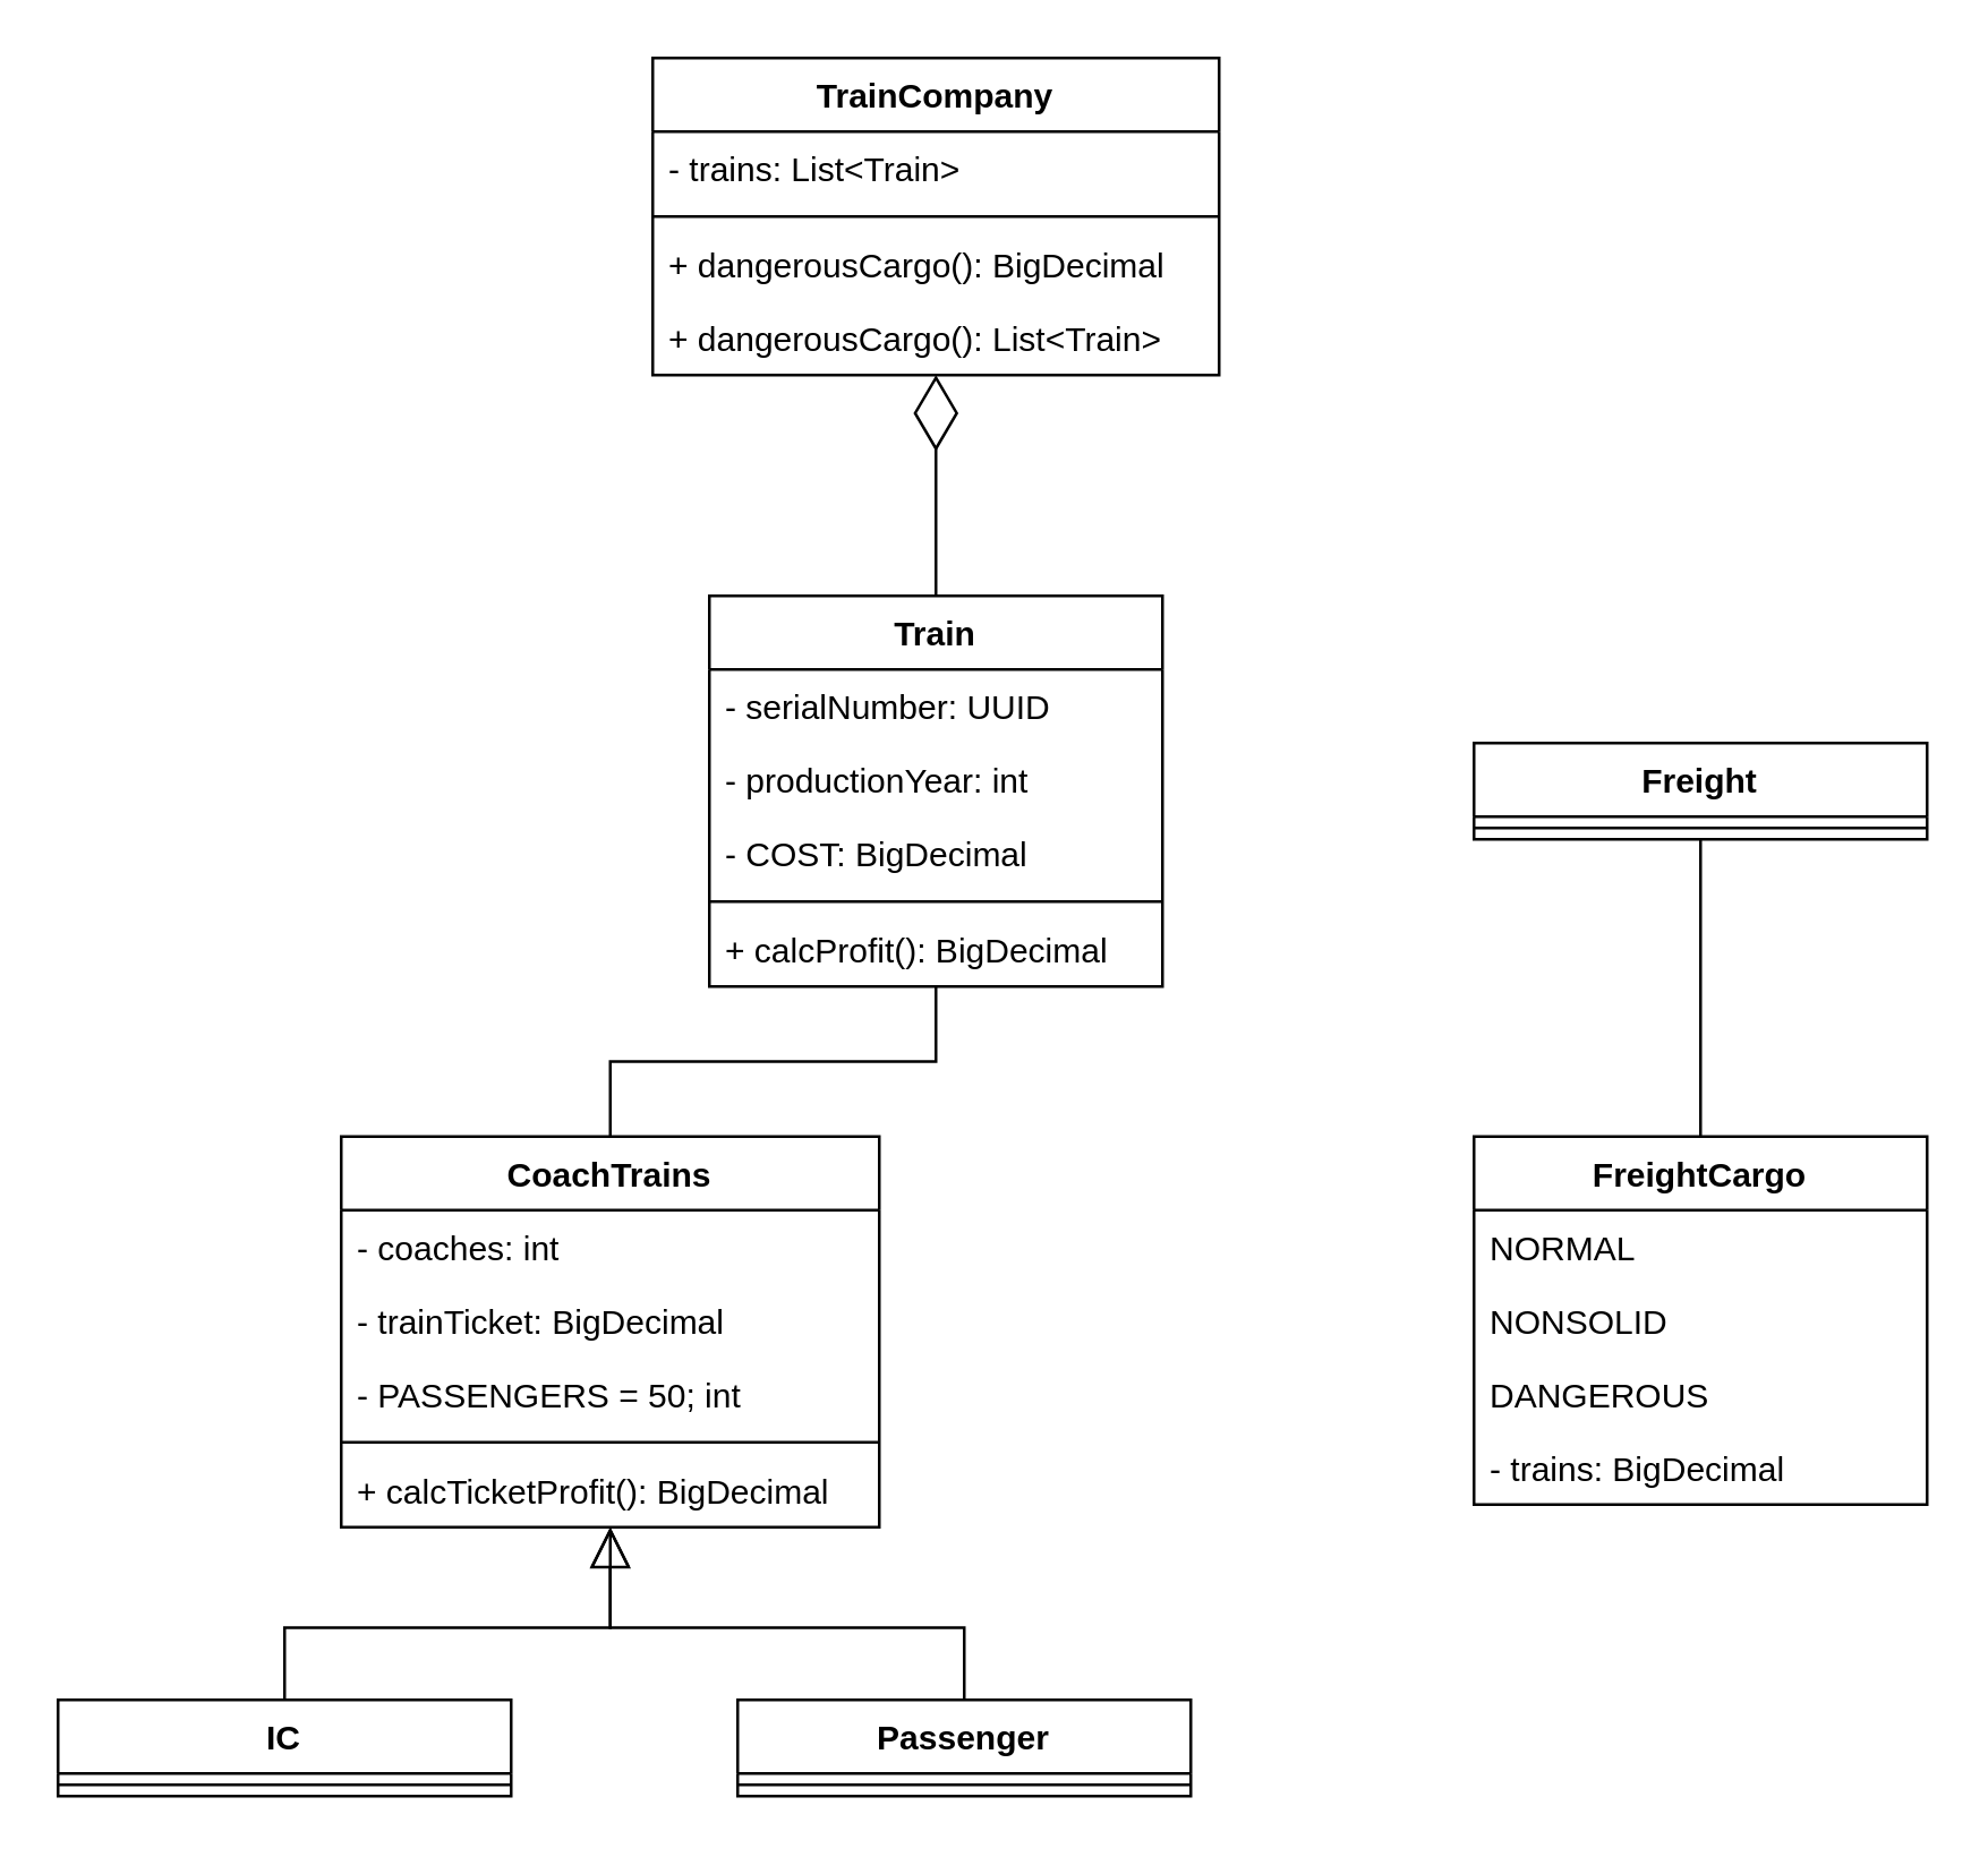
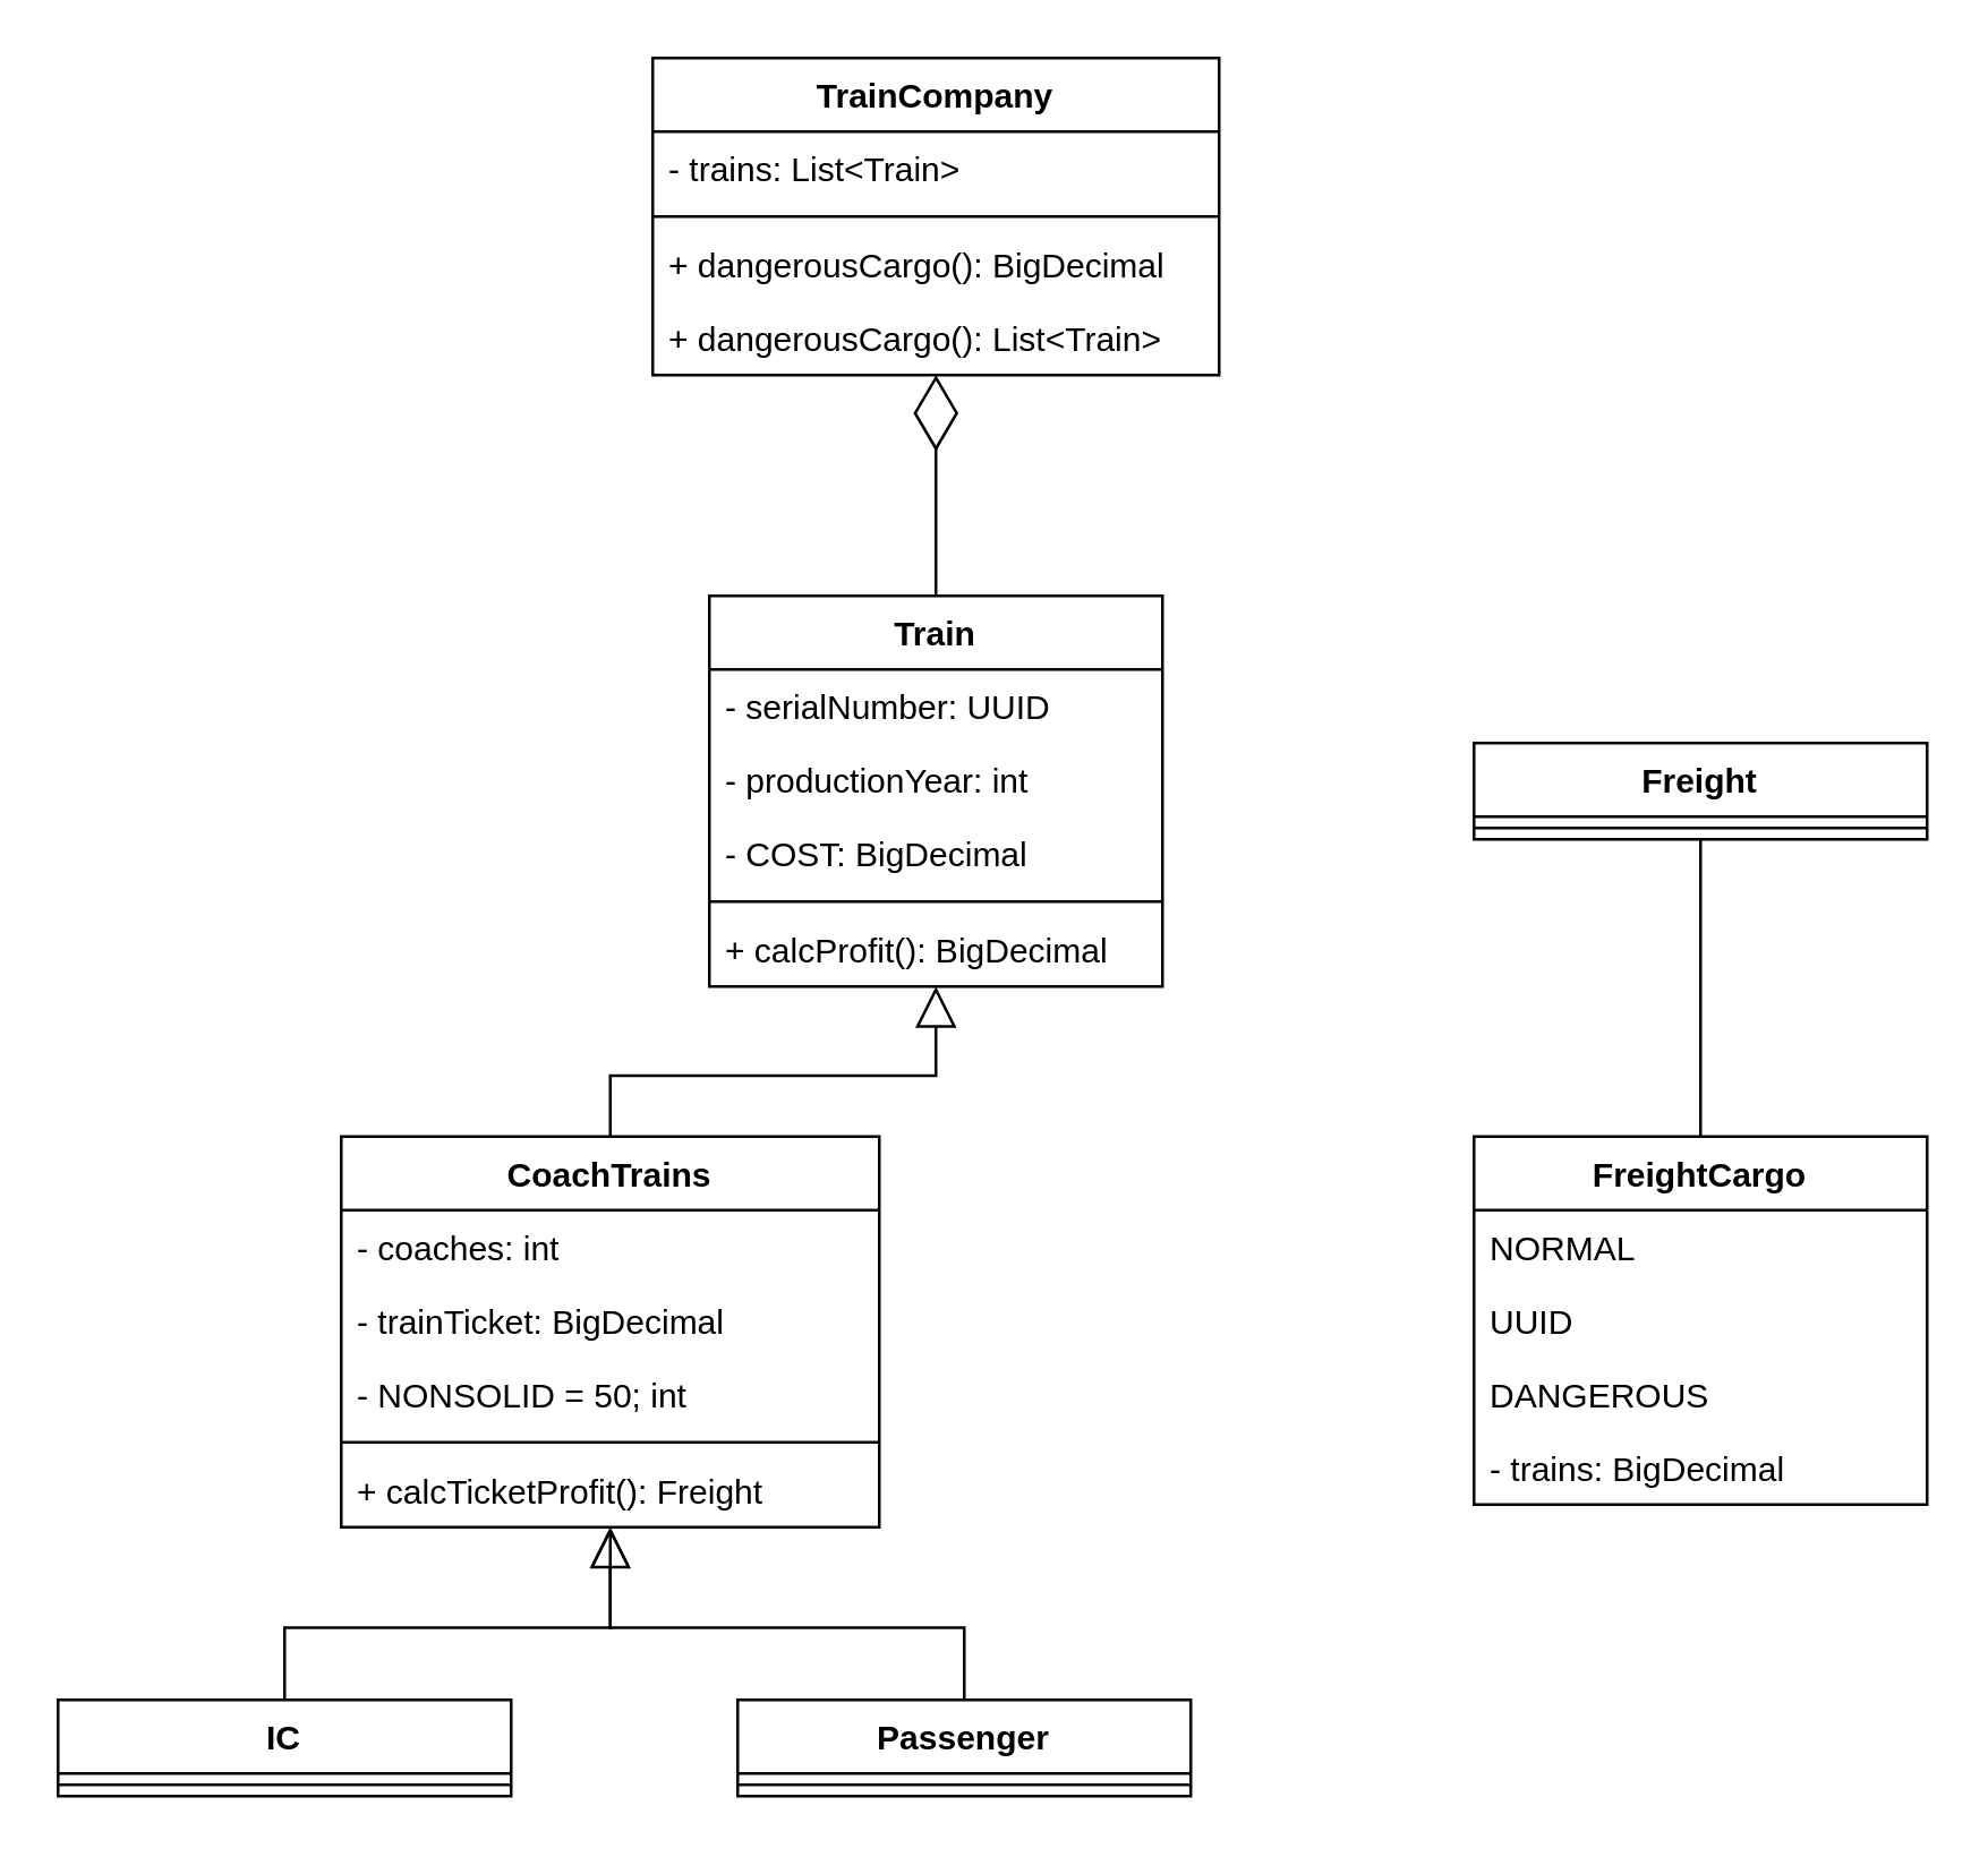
- <mxCell id="13" style="edgeStyle=orthogonalEdgeStyle;rounded=0;orthogonalLoop=1;jettySize=auto;html=1;endArrow=none;endFill=0;endSize=12;" edge="1" parent="1" source="14" target="7"><mxGeometry relative="1" as="geometry" /></mxCell>
+ <mxCell id="13" style="edgeStyle=orthogonalEdgeStyle;rounded=0;orthogonalLoop=1;jettySize=auto;html=1;endArrow=block;endFill=0;endSize=12;" edge="1" parent="1" source="14" target="7"><mxGeometry relative="1" as="geometry" /></mxCell>
- <mxCell id="31" value="NONSOLID" style="text;strokeColor=none;fillColor=none;align=left;verticalAlign=top;spacingLeft=4;spacingRight=4;overflow=hidden;rotatable=0;points=[[0,0.5],[1,0.5]];portConstraint=eastwest;" vertex="1" parent="29"><mxGeometry y="52" width="160" height="26" as="geometry" /></mxCell>
+ <mxCell id="31" value="UUID" style="text;strokeColor=none;fillColor=none;align=left;verticalAlign=top;spacingLeft=4;spacingRight=4;overflow=hidden;rotatable=0;points=[[0,0.5],[1,0.5]];portConstraint=eastwest;" vertex="1" parent="29"><mxGeometry y="52" width="160" height="26" as="geometry" /></mxCell>
- <mxCell id="17" value="- PASSENGERS = 50; int" style="text;strokeColor=none;fillColor=none;align=left;verticalAlign=top;spacingLeft=4;spacingRight=4;overflow=hidden;rotatable=0;points=[[0,0.5],[1,0.5]];portConstraint=eastwest;" vertex="1" parent="14"><mxGeometry y="78" width="190" height="26" as="geometry" /></mxCell>
+ <mxCell id="17" value="- NONSOLID = 50; int" style="text;strokeColor=none;fillColor=none;align=left;verticalAlign=top;spacingLeft=4;spacingRight=4;overflow=hidden;rotatable=0;points=[[0,0.5],[1,0.5]];portConstraint=eastwest;" vertex="1" parent="14"><mxGeometry y="78" width="190" height="26" as="geometry" /></mxCell>
- <mxCell id="19" value="+ calcTicketProfit(): BigDecimal" style="text;strokeColor=none;fillColor=none;align=left;verticalAlign=top;spacingLeft=4;spacingRight=4;overflow=hidden;rotatable=0;points=[[0,0.5],[1,0.5]];portConstraint=eastwest;" vertex="1" parent="14"><mxGeometry y="112" width="190" height="26" as="geometry" /></mxCell>
+ <mxCell id="19" value="+ calcTicketProfit(): Freight" style="text;strokeColor=none;fillColor=none;align=left;verticalAlign=top;spacingLeft=4;spacingRight=4;overflow=hidden;rotatable=0;points=[[0,0.5],[1,0.5]];portConstraint=eastwest;" vertex="1" parent="14"><mxGeometry y="112" width="190" height="26" as="geometry" /></mxCell>
